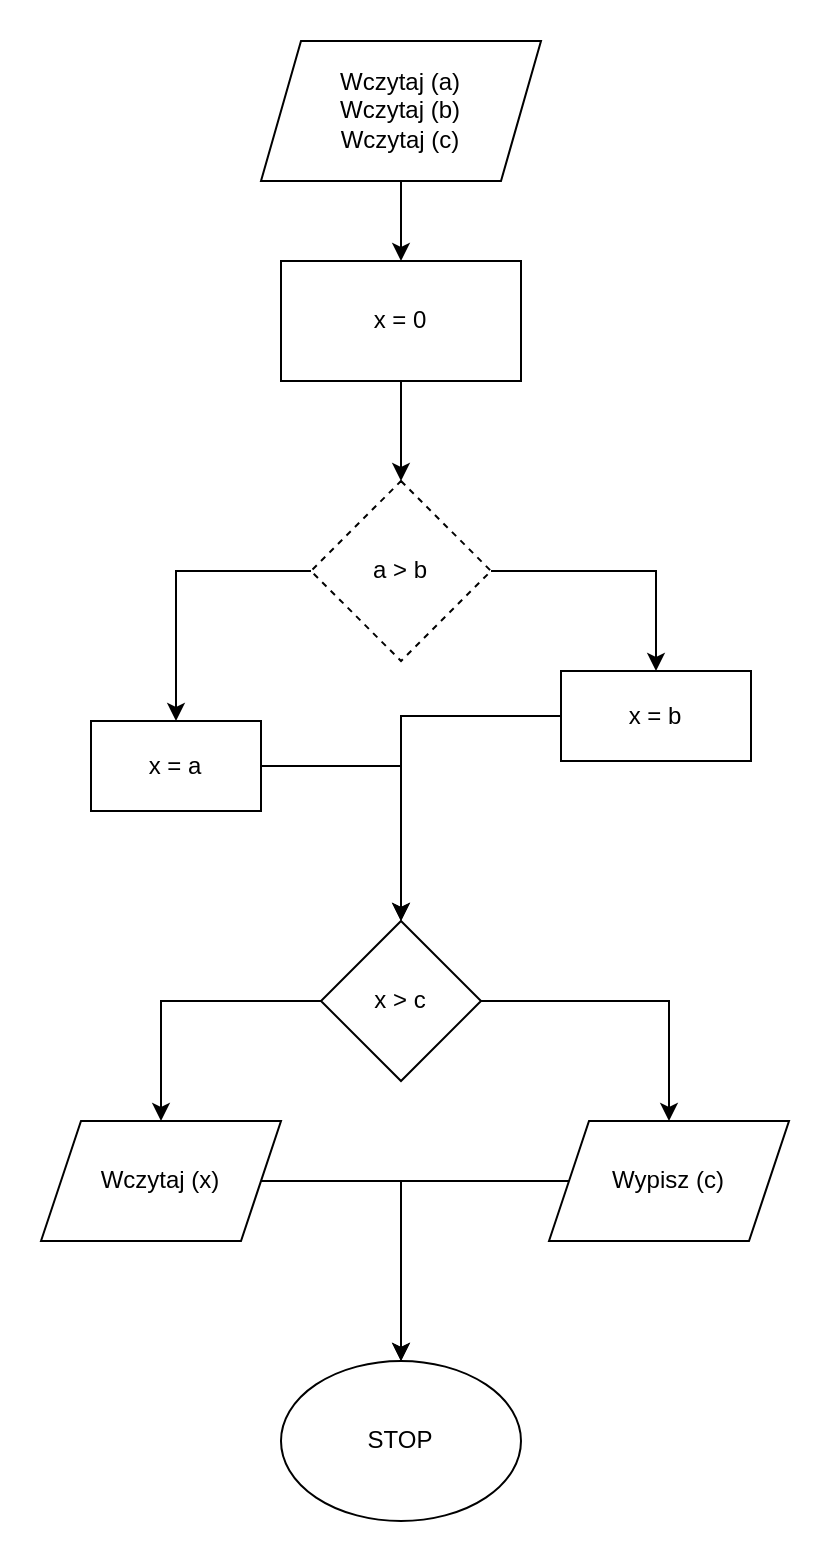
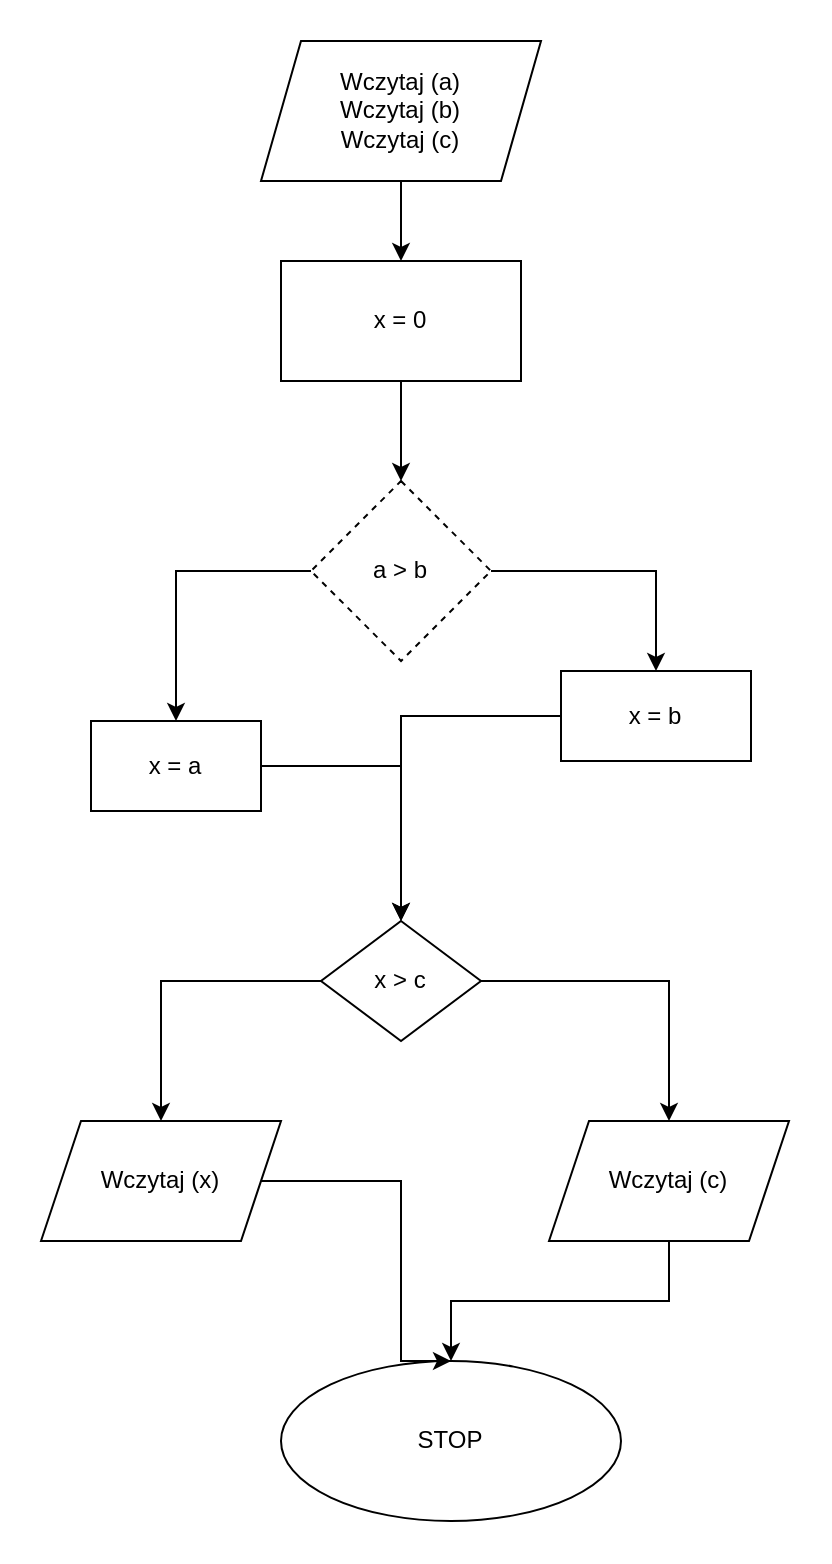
- <mxCell id="12" value="x &amp;gt; c" style="rhombus;whiteSpace=wrap;html=1;" vertex="1" parent="1"><mxGeometry x="160" y="460" width="80" height="80" as="geometry" /></mxCell>
+ <mxCell id="12" value="x &amp;gt; c" style="rhombus;whiteSpace=wrap;html=1;" vertex="1" parent="1"><mxGeometry x="160" y="460" width="80" height="60" as="geometry" /></mxCell>
- <mxCell id="18" value="Wypisz (c)" style="shape=parallelogram;perimeter=parallelogramPerimeter;whiteSpace=wrap;html=1;fixedSize=1;" vertex="1" parent="1"><mxGeometry x="274" y="560" width="120" height="60" as="geometry" /></mxCell>
+ <mxCell id="18" value="Wczytaj (c)" style="shape=parallelogram;perimeter=parallelogramPerimeter;whiteSpace=wrap;html=1;fixedSize=1;" vertex="1" parent="1"><mxGeometry x="274" y="560" width="120" height="60" as="geometry" /></mxCell>
- <mxCell id="2" value="STOP" style="ellipse;whiteSpace=wrap;html=1;" vertex="1" parent="1"><mxGeometry x="140" y="680" width="120" height="80" as="geometry" /></mxCell>
+ <mxCell id="2" value="STOP" style="ellipse;whiteSpace=wrap;html=1;" vertex="1" parent="1"><mxGeometry x="140" y="680" width="170" height="80" as="geometry" /></mxCell>
